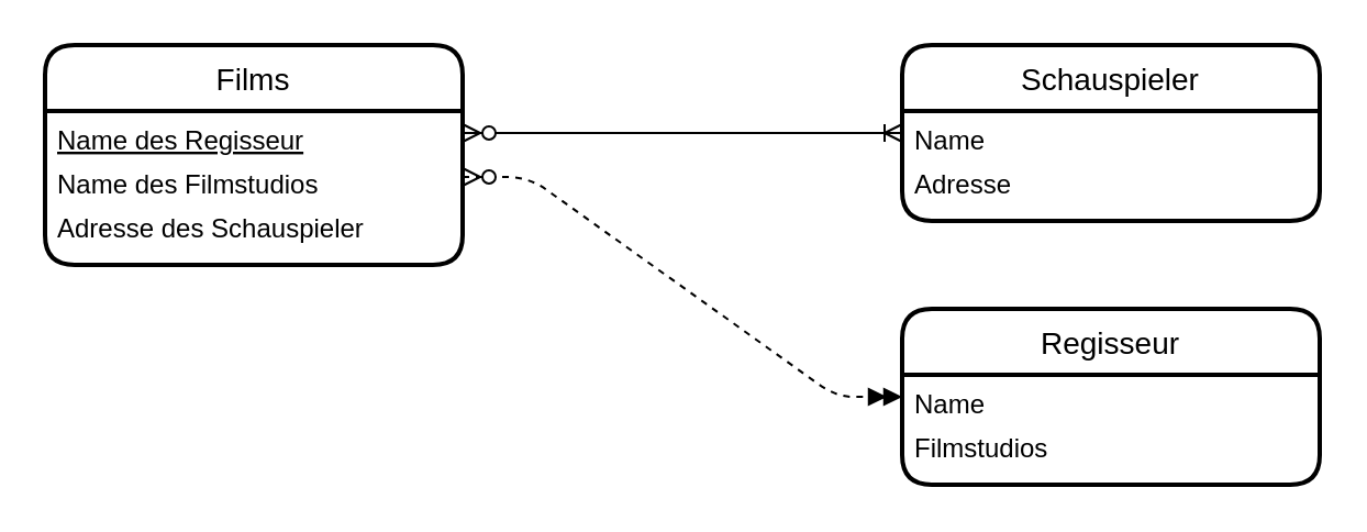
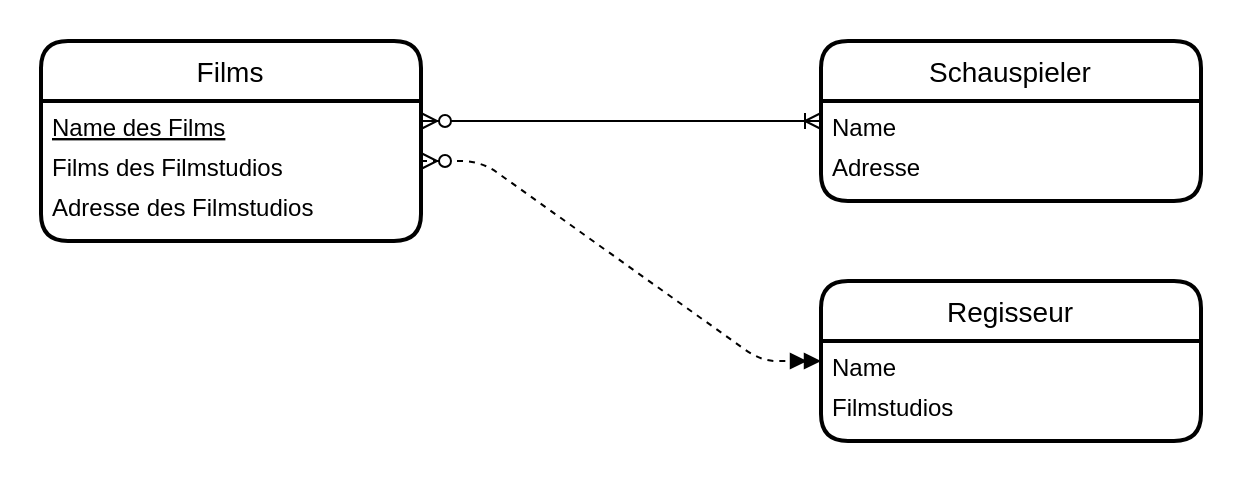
- <mxCell id="5" value="Name des Regisseur" style="text;strokeColor=none;fillColor=none;spacingLeft=4;spacingRight=4;overflow=hidden;rotatable=0;points=[[0,0.5],[1,0.5]];portConstraint=eastwest;fontSize=12;fontStyle=4" vertex="1" parent="4"><mxGeometry y="30" width="190" height="20" as="geometry" /></mxCell>
+ <mxCell id="5" value="Name des Films" style="text;strokeColor=none;fillColor=none;spacingLeft=4;spacingRight=4;overflow=hidden;rotatable=0;points=[[0,0.5],[1,0.5]];portConstraint=eastwest;fontSize=12;fontStyle=4" vertex="1" parent="4"><mxGeometry y="30" width="190" height="20" as="geometry" /></mxCell>
- <mxCell id="6" value="Name des Filmstudios" style="text;strokeColor=none;fillColor=none;spacingLeft=4;spacingRight=4;overflow=hidden;rotatable=0;points=[[0,0.5],[1,0.5]];portConstraint=eastwest;fontSize=12;" vertex="1" parent="4"><mxGeometry y="50" width="190" height="20" as="geometry" /></mxCell>
+ <mxCell id="6" value="Films des Filmstudios" style="text;strokeColor=none;fillColor=none;spacingLeft=4;spacingRight=4;overflow=hidden;rotatable=0;points=[[0,0.5],[1,0.5]];portConstraint=eastwest;fontSize=12;" vertex="1" parent="4"><mxGeometry y="50" width="190" height="20" as="geometry" /></mxCell>
- <mxCell id="7" value="Adresse des Schauspieler" style="text;strokeColor=none;fillColor=none;spacingLeft=4;spacingRight=4;overflow=hidden;rotatable=0;points=[[0,0.5],[1,0.5]];portConstraint=eastwest;fontSize=12;" vertex="1" parent="4"><mxGeometry y="70" width="190" height="30" as="geometry" /></mxCell>
+ <mxCell id="7" value="Adresse des Filmstudios" style="text;strokeColor=none;fillColor=none;spacingLeft=4;spacingRight=4;overflow=hidden;rotatable=0;points=[[0,0.5],[1,0.5]];portConstraint=eastwest;fontSize=12;" vertex="1" parent="4"><mxGeometry y="70" width="190" height="30" as="geometry" /></mxCell>
